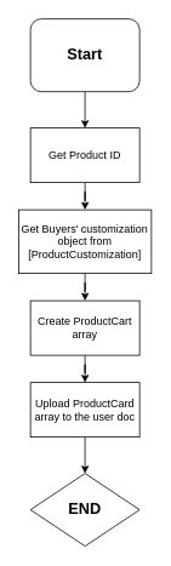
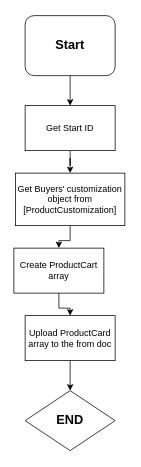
- <mxCell id="5" value="Get Product ID" style="rounded=0;whiteSpace=wrap;html=1;" vertex="1" parent="1"><mxGeometry x="33" y="140" width="120" height="60" as="geometry" /></mxCell>
+ <mxCell id="5" value="Get Start ID" style="rounded=0;whiteSpace=wrap;html=1;" vertex="1" parent="1"><mxGeometry x="33" y="140" width="120" height="60" as="geometry" /></mxCell>
- <mxCell id="9" value="Create ProductCart array" style="rounded=0;whiteSpace=wrap;html=1;" vertex="1" parent="1"><mxGeometry x="33" y="330" width="120" height="60" as="geometry" /></mxCell>
+ <mxCell id="9" value="Create ProductCart array" style="rounded=0;whiteSpace=wrap;html=1;" vertex="1" parent="1"><mxGeometry x="18" y="330" width="120" height="60" as="geometry" /></mxCell>
- <mxCell id="11" value="Upload ProductCard array to the user doc" style="rounded=0;whiteSpace=wrap;html=1;" vertex="1" parent="1"><mxGeometry x="33" y="420" width="120" height="60" as="geometry" /></mxCell>
+ <mxCell id="11" value="Upload ProductCard array to the from doc" style="rounded=0;whiteSpace=wrap;html=1;" vertex="1" parent="1"><mxGeometry x="33" y="420" width="120" height="60" as="geometry" /></mxCell>
